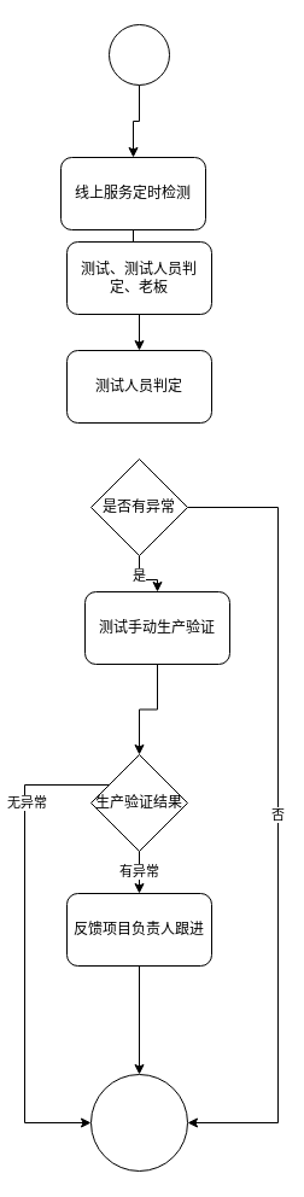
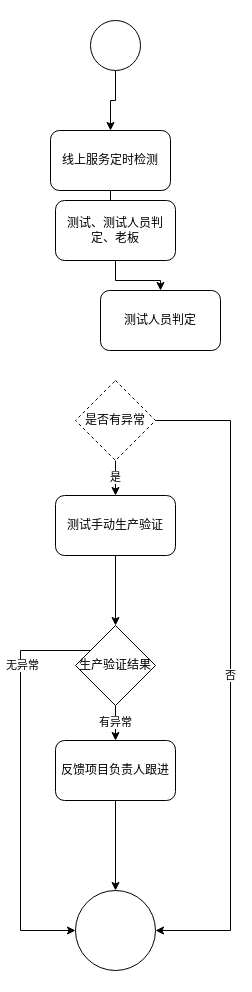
- <mxCell id="8" value="测试人员判定" style="rounded=1;whiteSpace=wrap;html=1;" vertex="1" parent="1"><mxGeometry x="55" y="290" width="120" height="60" as="geometry" /></mxCell>
+ <mxCell id="8" value="测试人员判定" style="rounded=1;whiteSpace=wrap;html=1;" vertex="1" parent="1"><mxGeometry x="100" y="290" width="120" height="60" as="geometry" /></mxCell>
- <mxCell id="12" value="是否有异常" style="rhombus;whiteSpace=wrap;html=1;" vertex="1" parent="1"><mxGeometry x="75" y="380" width="80" height="80" as="geometry" /></mxCell>
+ <mxCell id="12" value="是否有异常" style="rhombus;whiteSpace=wrap;html=1;dashed=1;" vertex="1" parent="1"><mxGeometry x="75" y="380" width="80" height="80" as="geometry" /></mxCell>
- <mxCell id="15" value="测试手动生产验证" style="rounded=1;whiteSpace=wrap;html=1;" vertex="1" parent="1"><mxGeometry x="70" y="490" width="120" height="60" as="geometry" /></mxCell>
+ <mxCell id="15" value="测试手动生产验证" style="rounded=1;whiteSpace=wrap;html=1;" vertex="1" parent="1"><mxGeometry x="55" y="495" width="120" height="60" as="geometry" /></mxCell>
